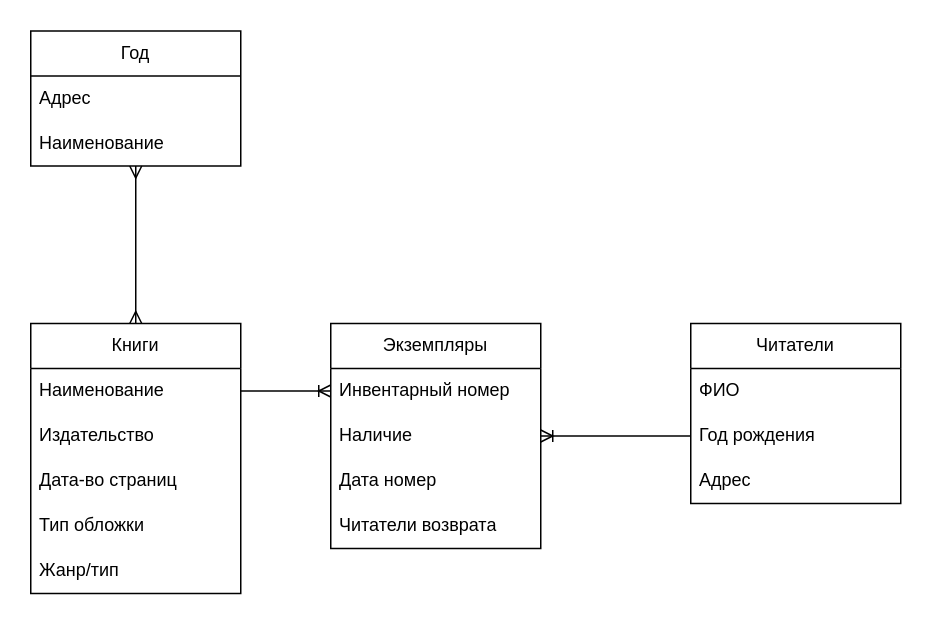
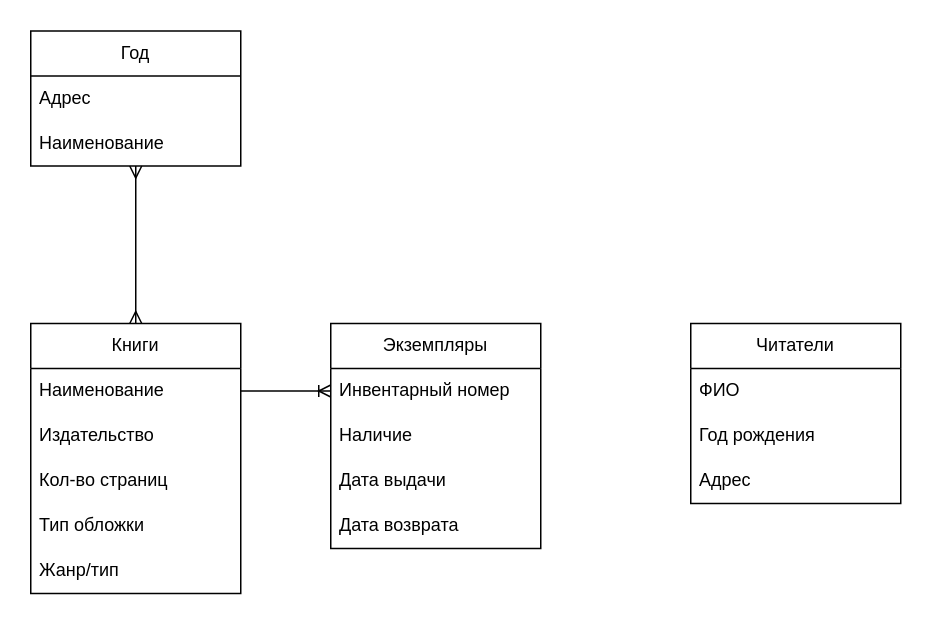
- <mxCell id="20" value="" style="edgeStyle=entityRelationEdgeStyle;fontSize=12;html=1;endArrow=ERoneToMany;rounded=0;exitX=0;exitY=0.5;exitDx=0;exitDy=0;" edge="1" parent="1" source="7" target="11"><mxGeometry width="100" height="100" relative="1" as="geometry"><mxPoint x="274" y="450" as="sourcePoint" /><mxPoint x="374" y="350" as="targetPoint" /></mxGeometry></mxCell>
- <mxCell id="17" value="Дата-во страниц" style="text;strokeColor=none;fillColor=none;align=left;verticalAlign=middle;spacingLeft=4;spacingRight=4;overflow=hidden;points=[[0,0.5],[1,0.5]];portConstraint=eastwest;rotatable=0;whiteSpace=wrap;html=1;" vertex="1" parent="14"><mxGeometry y="90" width="140" height="30" as="geometry" /></mxCell>
+ <mxCell id="17" value="Кол-во страниц" style="text;strokeColor=none;fillColor=none;align=left;verticalAlign=middle;spacingLeft=4;spacingRight=4;overflow=hidden;points=[[0,0.5],[1,0.5]];portConstraint=eastwest;rotatable=0;whiteSpace=wrap;html=1;" vertex="1" parent="14"><mxGeometry y="90" width="140" height="30" as="geometry" /></mxCell>
- <mxCell id="12" value="Дата номер" style="text;strokeColor=none;fillColor=none;align=left;verticalAlign=middle;spacingLeft=4;spacingRight=4;overflow=hidden;points=[[0,0.5],[1,0.5]];portConstraint=eastwest;rotatable=0;whiteSpace=wrap;html=1;" vertex="1" parent="9"><mxGeometry y="90" width="140" height="30" as="geometry" /></mxCell>
+ <mxCell id="12" value="Дата выдачи" style="text;strokeColor=none;fillColor=none;align=left;verticalAlign=middle;spacingLeft=4;spacingRight=4;overflow=hidden;points=[[0,0.5],[1,0.5]];portConstraint=eastwest;rotatable=0;whiteSpace=wrap;html=1;" vertex="1" parent="9"><mxGeometry y="90" width="140" height="30" as="geometry" /></mxCell>
- <mxCell id="13" value="Читатели возврата" style="text;strokeColor=none;fillColor=none;align=left;verticalAlign=middle;spacingLeft=4;spacingRight=4;overflow=hidden;points=[[0,0.5],[1,0.5]];portConstraint=eastwest;rotatable=0;whiteSpace=wrap;html=1;" vertex="1" parent="9"><mxGeometry y="120" width="140" height="30" as="geometry" /></mxCell>
+ <mxCell id="13" value="Дата возврата" style="text;strokeColor=none;fillColor=none;align=left;verticalAlign=middle;spacingLeft=4;spacingRight=4;overflow=hidden;points=[[0,0.5],[1,0.5]];portConstraint=eastwest;rotatable=0;whiteSpace=wrap;html=1;" vertex="1" parent="9"><mxGeometry y="120" width="140" height="30" as="geometry" /></mxCell>
